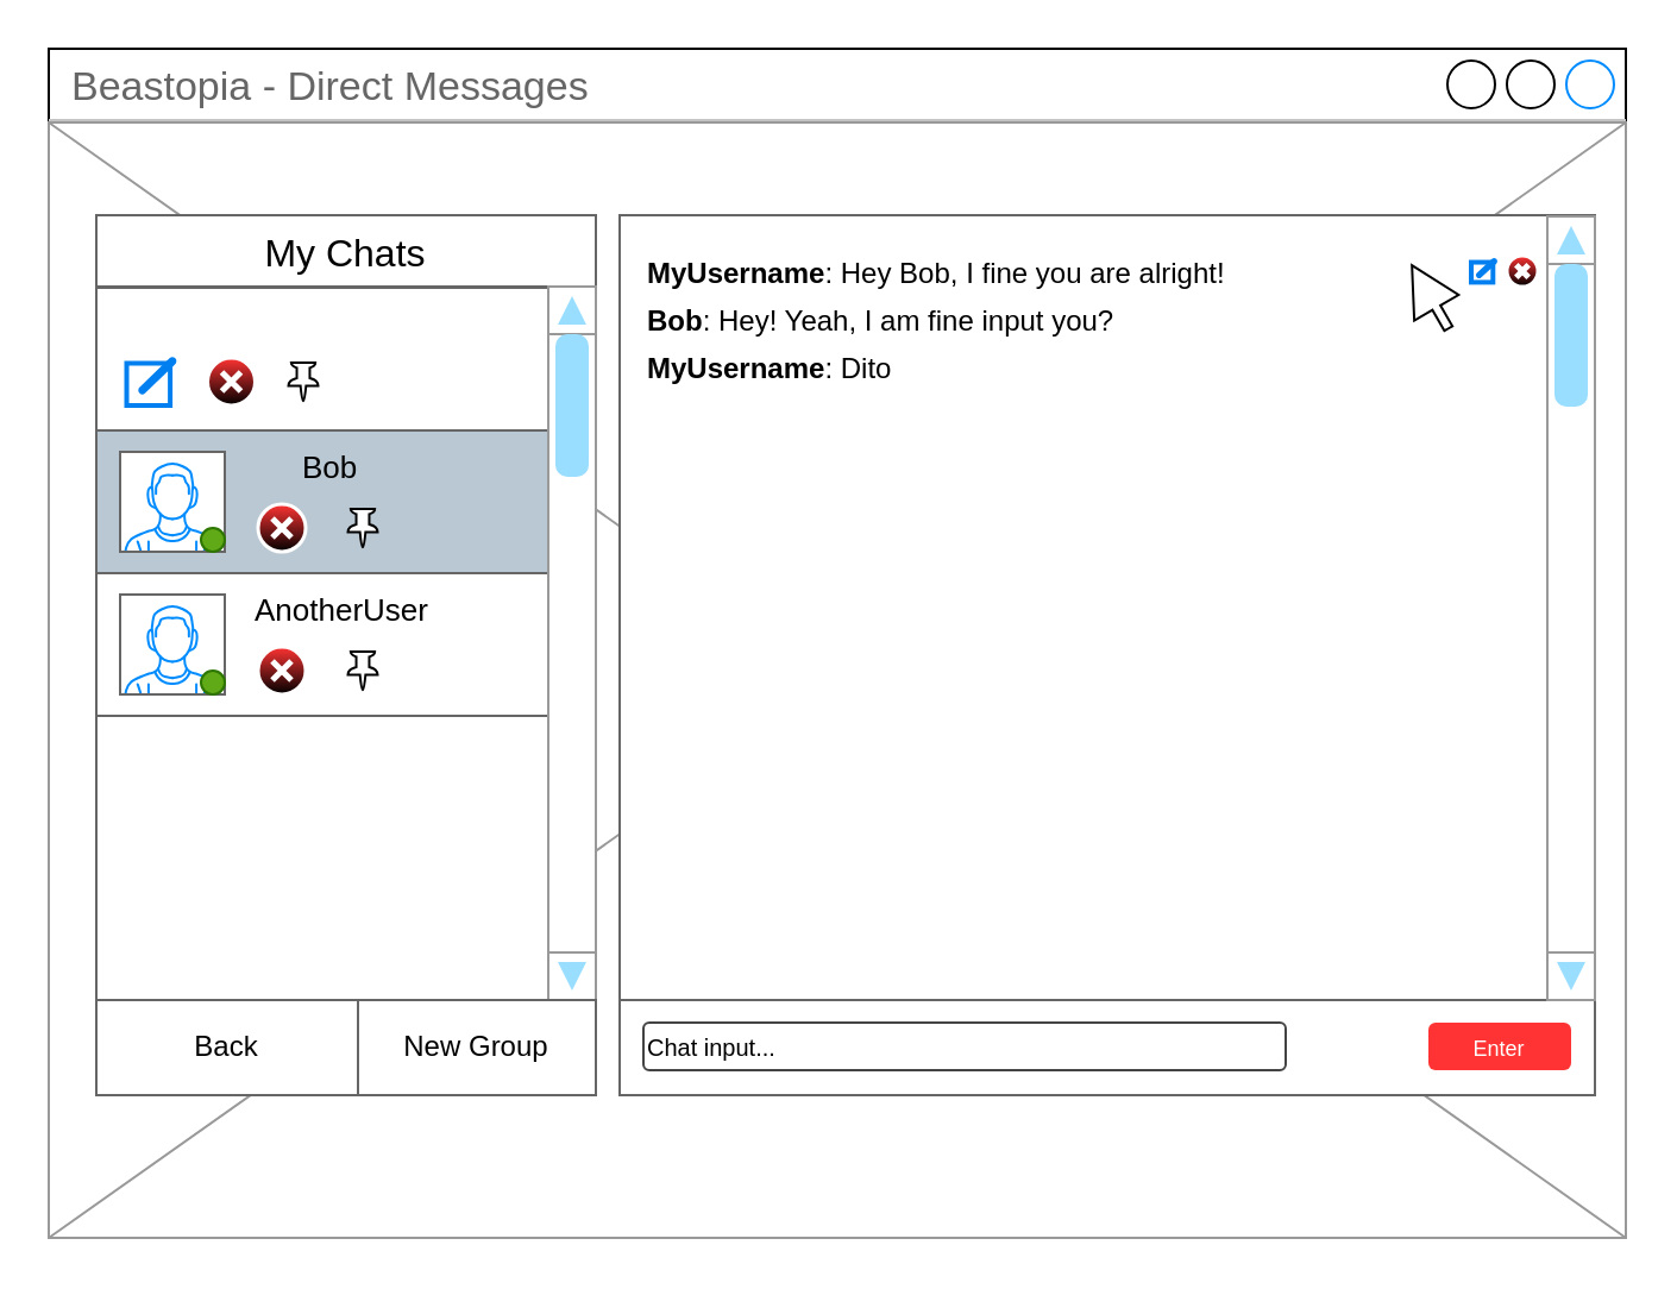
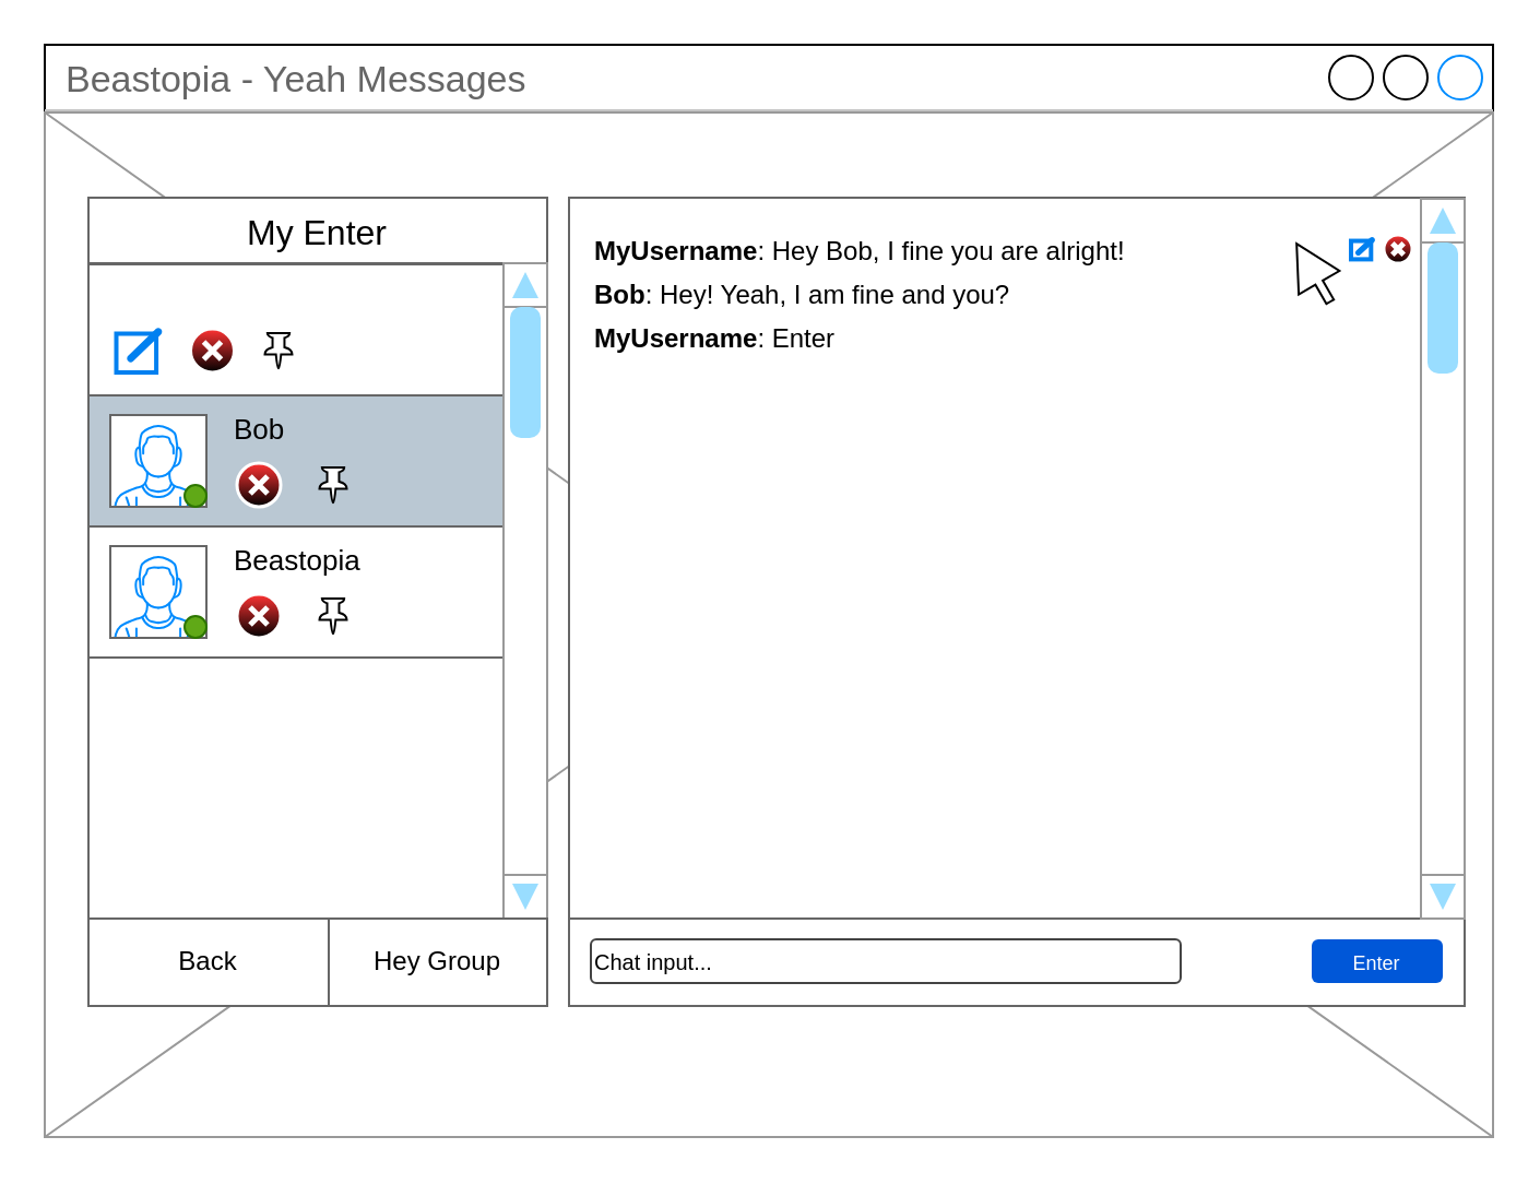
- <mxCell id="2" value="Beastopia&amp;nbsp;- Direct Messages" style="strokeWidth=1;shadow=0;dashed=0;align=center;html=1;shape=mxgraph.mockup.containers.window;align=left;verticalAlign=top;spacingLeft=8;strokeColor2=#008cff;strokeColor3=#c4c4c4;fontColor=#666666;mainText=;fontSize=17;labelBackgroundColor=none;whiteSpace=wrap;" vertex="1" parent="1"><mxGeometry x="20" y="20" width="663" height="500" as="geometry" /></mxCell>
+ <mxCell id="2" value="Beastopia&amp;nbsp;- Yeah Messages" style="strokeWidth=1;shadow=0;dashed=0;align=center;html=1;shape=mxgraph.mockup.containers.window;align=left;verticalAlign=top;spacingLeft=8;strokeColor2=#008cff;strokeColor3=#c4c4c4;fontColor=#666666;mainText=;fontSize=17;labelBackgroundColor=none;whiteSpace=wrap;" vertex="1" parent="1"><mxGeometry x="20" y="20" width="663" height="500" as="geometry" /></mxCell>
- <mxCell id="7" value="My Chats" style="text;html=1;strokeColor=none;fillColor=none;align=center;verticalAlign=middle;whiteSpace=wrap;rounded=0;fontSize=16;" vertex="1" parent="1"><mxGeometry x="73" y="90.5" width="144" height="30" as="geometry" /></mxCell>
+ <mxCell id="7" value="My Enter" style="text;html=1;strokeColor=none;fillColor=none;align=center;verticalAlign=middle;whiteSpace=wrap;rounded=0;fontSize=16;" vertex="1" parent="1"><mxGeometry x="73" y="90.5" width="144" height="30" as="geometry" /></mxCell>
- <mxCell id="13" value="&lt;b&gt;Bob&lt;/b&gt;: Hey! Yeah, I am fine input you?" style="text;html=1;strokeColor=none;fillColor=none;align=left;verticalAlign=middle;whiteSpace=wrap;rounded=0;" vertex="1" parent="1"><mxGeometry x="270" y="120" width="358" height="30" as="geometry" /></mxCell>
+ <mxCell id="13" value="&lt;b&gt;Bob&lt;/b&gt;: Hey! Yeah, I am fine and you?" style="text;html=1;strokeColor=none;fillColor=none;align=left;verticalAlign=middle;whiteSpace=wrap;rounded=0;" vertex="1" parent="1"><mxGeometry x="270" y="120" width="358" height="30" as="geometry" /></mxCell>
- <mxCell id="14" value="&lt;b&gt;MyUsername&lt;/b&gt;: Dito" style="text;html=1;strokeColor=none;fillColor=none;align=left;verticalAlign=middle;whiteSpace=wrap;rounded=0;" vertex="1" parent="1"><mxGeometry x="270" y="140" width="370" height="30" as="geometry" /></mxCell>
+ <mxCell id="14" value="&lt;b&gt;MyUsername&lt;/b&gt;: Enter" style="text;html=1;strokeColor=none;fillColor=none;align=left;verticalAlign=middle;whiteSpace=wrap;rounded=0;" vertex="1" parent="1"><mxGeometry x="270" y="140" width="370" height="30" as="geometry" /></mxCell>
- <mxCell id="18" value="&lt;p style=&quot;line-height: 120%; font-size: 13px;&quot;&gt;&lt;span style=&quot;font-size: 13px;&quot;&gt;Bob&lt;/span&gt;&lt;/p&gt;" style="text;html=1;strokeColor=none;fillColor=none;align=left;verticalAlign=middle;whiteSpace=wrap;rounded=0;fontSize=13;" vertex="1" parent="1"><mxGeometry x="125" y="189.5" width="98" height="12.5" as="geometry" /></mxCell>
+ <mxCell id="18" value="&lt;p style=&quot;line-height: 120%; font-size: 13px;&quot;&gt;&lt;span style=&quot;font-size: 13px;&quot;&gt;Bob&lt;/span&gt;&lt;/p&gt;" style="text;html=1;strokeColor=none;fillColor=none;align=left;verticalAlign=middle;whiteSpace=wrap;rounded=0;fontSize=13;" vertex="1" parent="1"><mxGeometry x="105" y="189.5" width="98" height="12.5" as="geometry" /></mxCell>
- <mxCell id="22" value="&lt;p style=&quot;line-height: 120%; font-size: 13px;&quot;&gt;&lt;span style=&quot;font-size: 13px;&quot;&gt;AnotherUser&lt;/span&gt;&lt;/p&gt;" style="text;html=1;strokeColor=none;fillColor=none;align=left;verticalAlign=middle;whiteSpace=wrap;rounded=0;fontSize=13;" vertex="1" parent="1"><mxGeometry x="105" y="249.5" width="98" height="12.5" as="geometry" /></mxCell>
+ <mxCell id="22" value="&lt;p style=&quot;line-height: 120%; font-size: 13px;&quot;&gt;&lt;span style=&quot;font-size: 13px;&quot;&gt;Beastopia&lt;/span&gt;&lt;/p&gt;" style="text;html=1;strokeColor=none;fillColor=none;align=left;verticalAlign=middle;whiteSpace=wrap;rounded=0;fontSize=13;" vertex="1" parent="1"><mxGeometry x="105" y="249.5" width="98" height="12.5" as="geometry" /></mxCell>
- <mxCell id="10" value="&lt;font style=&quot;font-size: 9px;&quot;&gt;Enter&lt;/font&gt;" style="rounded=1;fillColor=#ff3333;strokeColor=none;html=1;whiteSpace=wrap;fontColor=#ffffff;align=center;verticalAlign=middle;fontStyle=0;fontSize=12;sketch=0;" vertex="1" parent="1"><mxGeometry x="600" y="429.5" width="60" height="20" as="geometry" /></mxCell>
+ <mxCell id="10" value="&lt;font style=&quot;font-size: 9px;&quot;&gt;Enter&lt;/font&gt;" style="rounded=1;fillColor=#0057D8;strokeColor=none;html=1;whiteSpace=wrap;fontColor=#ffffff;align=center;verticalAlign=middle;fontStyle=0;fontSize=12;sketch=0;" vertex="1" parent="1"><mxGeometry x="600" y="429.5" width="60" height="20" as="geometry" /></mxCell>
- <mxCell id="29" value="&lt;font style=&quot;font-size: 12px;&quot;&gt;New Group&lt;/font&gt;" style="text;html=1;strokeColor=none;fillColor=none;align=center;verticalAlign=middle;whiteSpace=wrap;rounded=0;" vertex="1" parent="1"><mxGeometry x="145" y="425" width="110" height="30" as="geometry" /></mxCell>
+ <mxCell id="29" value="&lt;font style=&quot;font-size: 12px;&quot;&gt;Hey Group&lt;/font&gt;" style="text;html=1;strokeColor=none;fillColor=none;align=center;verticalAlign=middle;whiteSpace=wrap;rounded=0;" vertex="1" parent="1"><mxGeometry x="145" y="425" width="110" height="30" as="geometry" /></mxCell>
